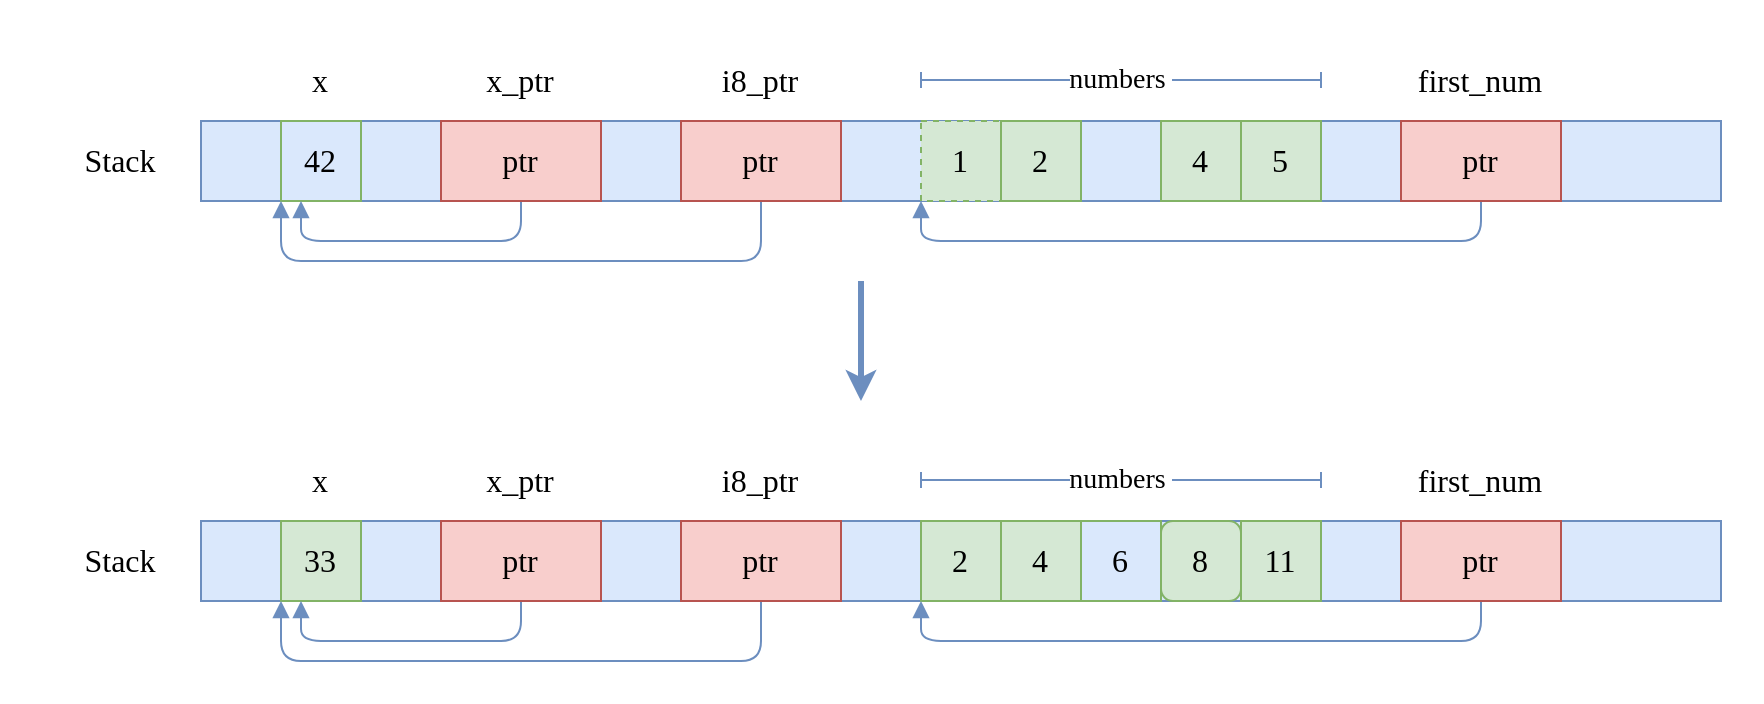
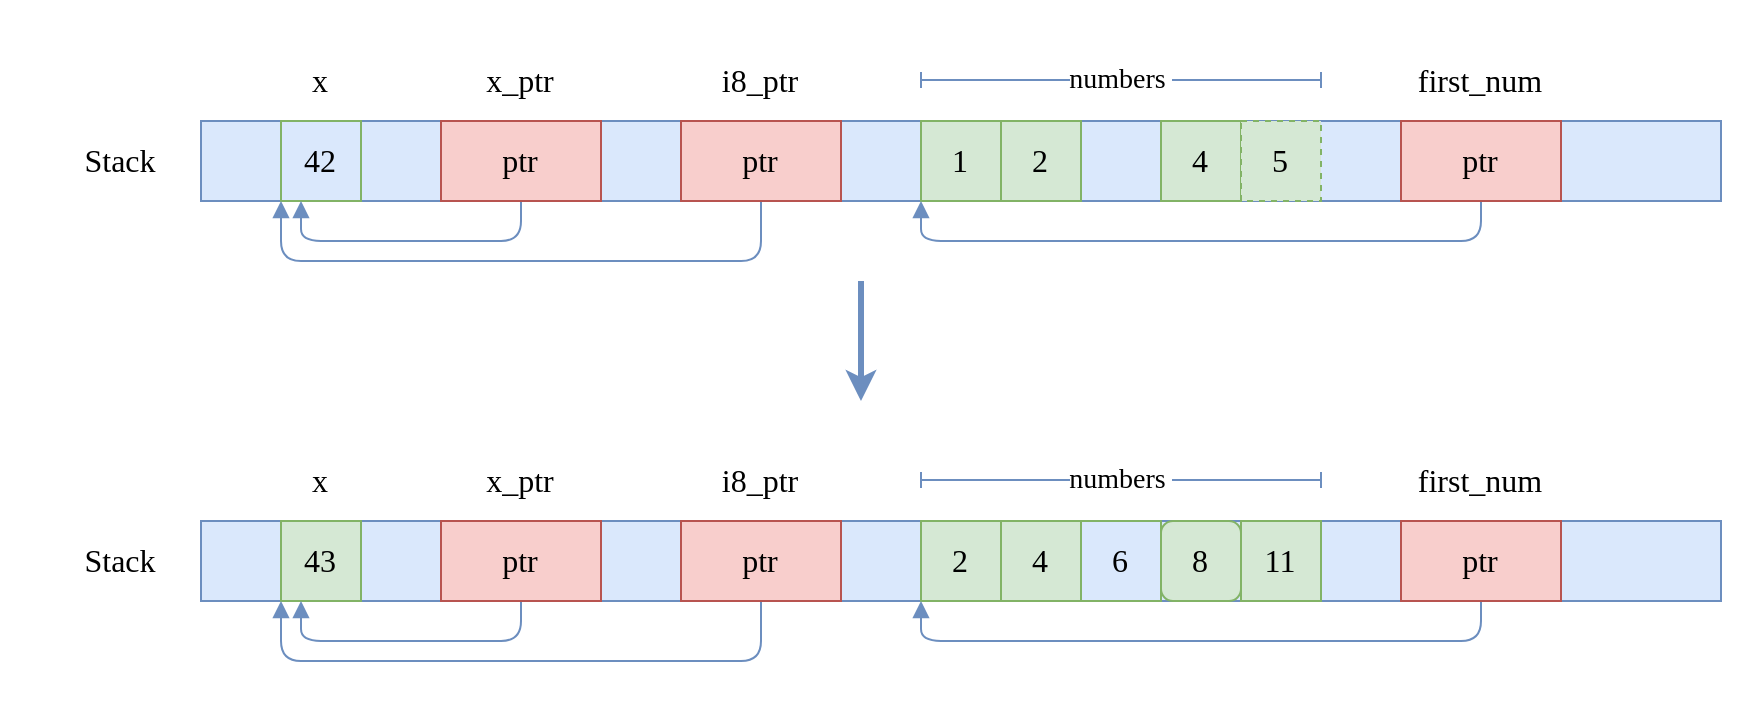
- <mxCell id="4" value="1" style="rounded=0;whiteSpace=wrap;html=1;shadow=0;strokeColor=#82b366;strokeWidth=1;fontFamily=Ubuntu;fontSize=16;fontStyle=0;fillColor=#d5e8d4;dashed=1;" vertex="1" parent="1"><mxGeometry x="460" y="60" width="40" height="40" as="geometry" /></mxCell>
+ <mxCell id="4" value="1" style="rounded=0;whiteSpace=wrap;html=1;shadow=0;strokeColor=#82b366;strokeWidth=1;fontFamily=Ubuntu;fontSize=16;fontStyle=0;fillColor=#d5e8d4;" vertex="1" parent="1"><mxGeometry x="460" y="60" width="40" height="40" as="geometry" /></mxCell>
- <mxCell id="7" value="5" style="rounded=0;whiteSpace=wrap;html=1;shadow=0;strokeColor=#82b366;strokeWidth=1;fontFamily=Ubuntu;fontSize=16;fontStyle=0;fillColor=#d5e8d4;" vertex="1" parent="1"><mxGeometry x="620" y="60" width="40" height="40" as="geometry" /></mxCell>
+ <mxCell id="7" value="5" style="rounded=0;whiteSpace=wrap;html=1;shadow=0;strokeColor=#82b366;strokeWidth=1;fontFamily=Ubuntu;fontSize=16;fontStyle=0;fillColor=#d5e8d4;dashed=1;" vertex="1" parent="1"><mxGeometry x="620" y="60" width="40" height="40" as="geometry" /></mxCell>
- <mxCell id="30" value="33" style="rounded=0;whiteSpace=wrap;html=1;shadow=0;strokeColor=#82b366;strokeWidth=1;fontFamily=Ubuntu;fontSize=16;fontStyle=0;fillColor=#d5e8d4;" vertex="1" parent="1"><mxGeometry x="140" y="260" width="40" height="40" as="geometry" /></mxCell>
+ <mxCell id="30" value="43" style="rounded=0;whiteSpace=wrap;html=1;shadow=0;strokeColor=#82b366;strokeWidth=1;fontFamily=Ubuntu;fontSize=16;fontStyle=0;fillColor=#d5e8d4;" vertex="1" parent="1"><mxGeometry x="140" y="260" width="40" height="40" as="geometry" /></mxCell>
